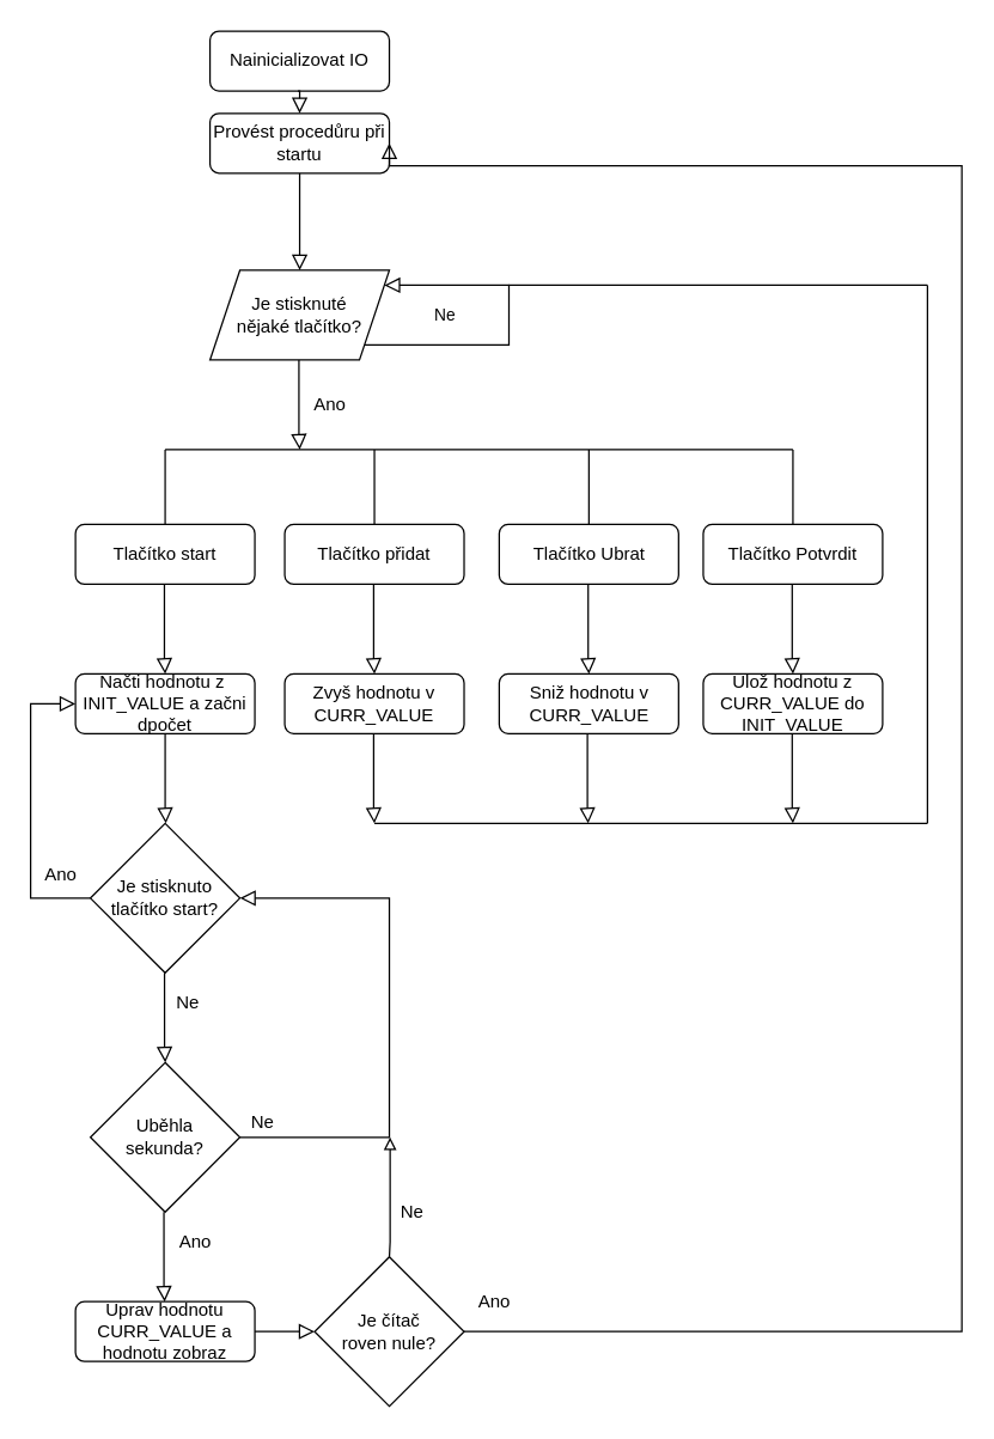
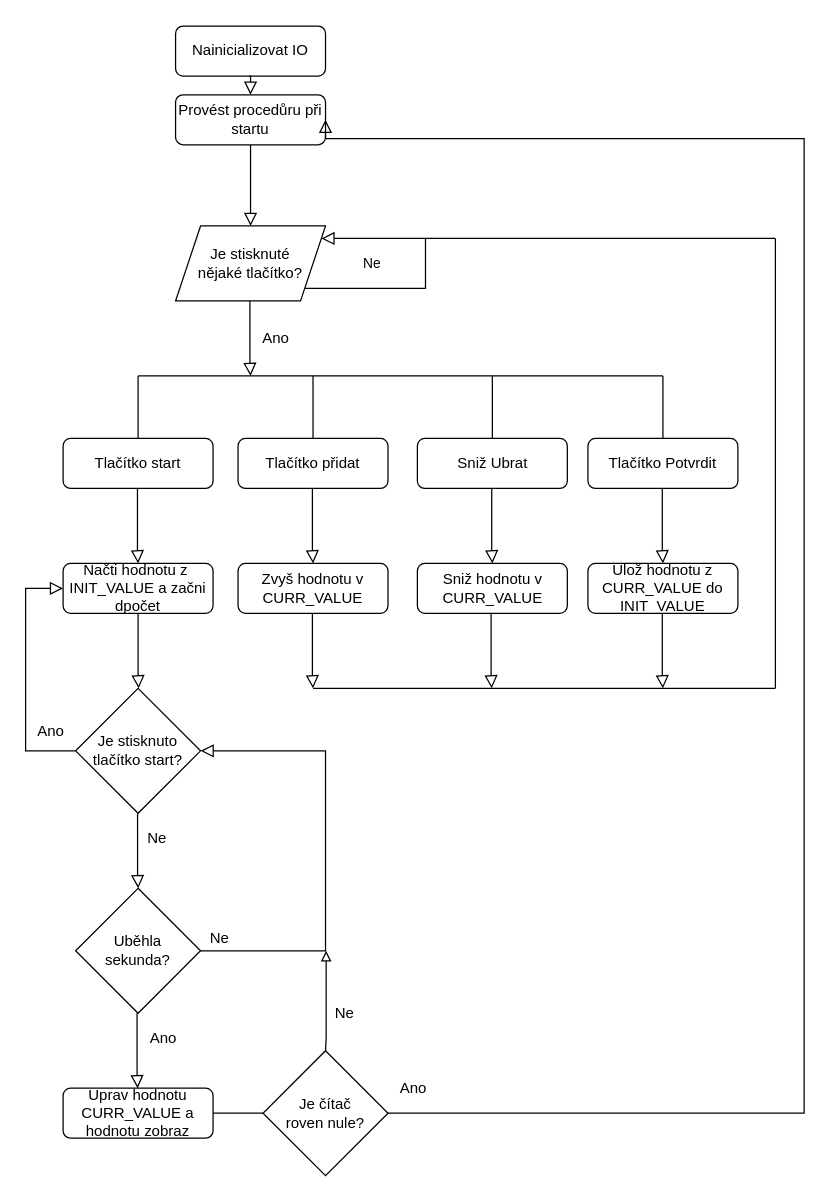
- <mxCell id="15" value="Tlačítko Ubrat" style="rounded=1;whiteSpace=wrap;html=1;fontSize=12;glass=0;strokeWidth=1;shadow=0;" parent="1" vertex="1"><mxGeometry x="333.5" y="350" width="120" height="40" as="geometry" /></mxCell>
+ <mxCell id="15" value="Sniž Ubrat" style="rounded=1;whiteSpace=wrap;html=1;fontSize=12;glass=0;strokeWidth=1;shadow=0;" parent="1" vertex="1"><mxGeometry x="333.5" y="350" width="120" height="40" as="geometry" /></mxCell>
- <mxCell id="44" value="" style="rounded=0;html=1;jettySize=auto;orthogonalLoop=1;fontSize=11;endArrow=block;endFill=0;endSize=8;strokeWidth=1;shadow=0;labelBackgroundColor=none;edgeStyle=orthogonalEdgeStyle;exitX=1;exitY=0.5;exitDx=0;exitDy=0;entryX=0;entryY=0.5;entryDx=0;entryDy=0;" parent="1" source="43" target="45" edge="1"><mxGeometry relative="1" as="geometry"><mxPoint x="230" y="880" as="sourcePoint" /><mxPoint x="240" y="890" as="targetPoint" /><Array as="points" /></mxGeometry></mxCell>
+ <mxCell id="44" value="" style="rounded=0;html=1;jettySize=auto;orthogonalLoop=1;fontSize=11;endArrow=none;endFill=0;endSize=8;strokeWidth=1;shadow=0;labelBackgroundColor=none;edgeStyle=orthogonalEdgeStyle;exitX=1;exitY=0.5;exitDx=0;exitDy=0;entryX=0;entryY=0.5;entryDx=0;entryDy=0;" parent="1" source="43" target="45" edge="1"><mxGeometry relative="1" as="geometry"><mxPoint x="230" y="880" as="sourcePoint" /><mxPoint x="240" y="890" as="targetPoint" /><Array as="points" /></mxGeometry></mxCell>
